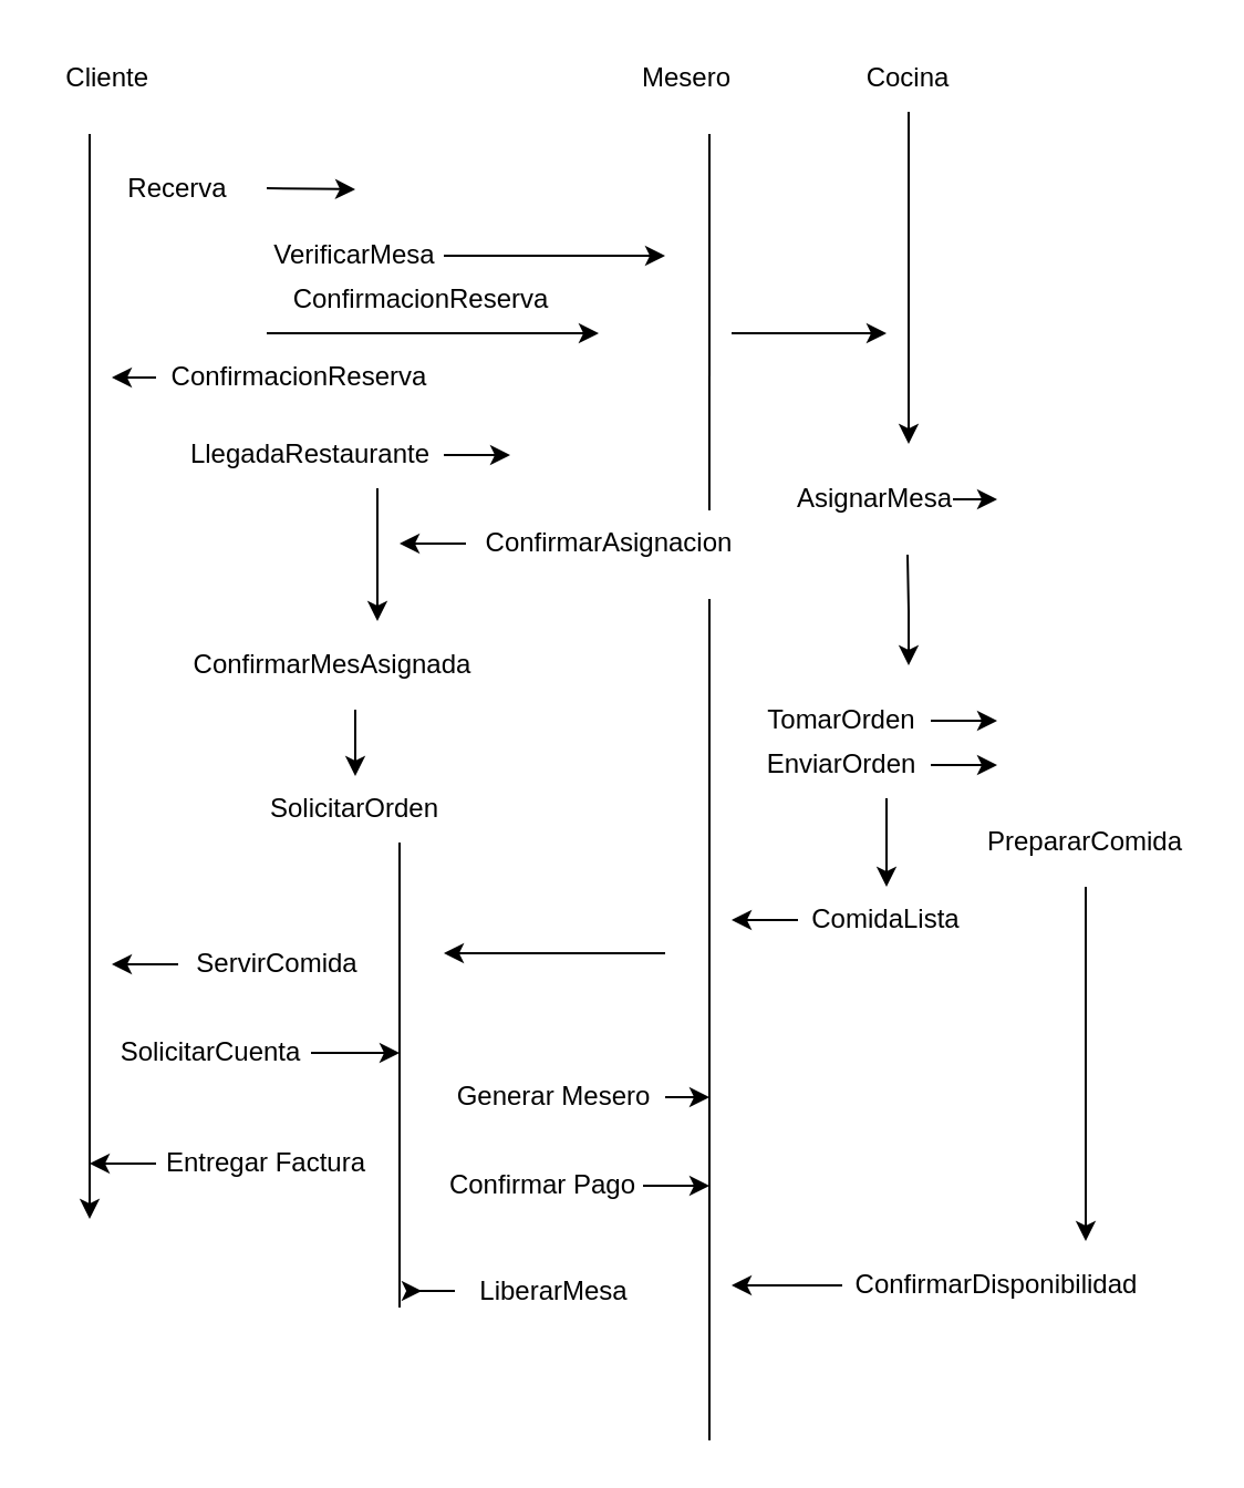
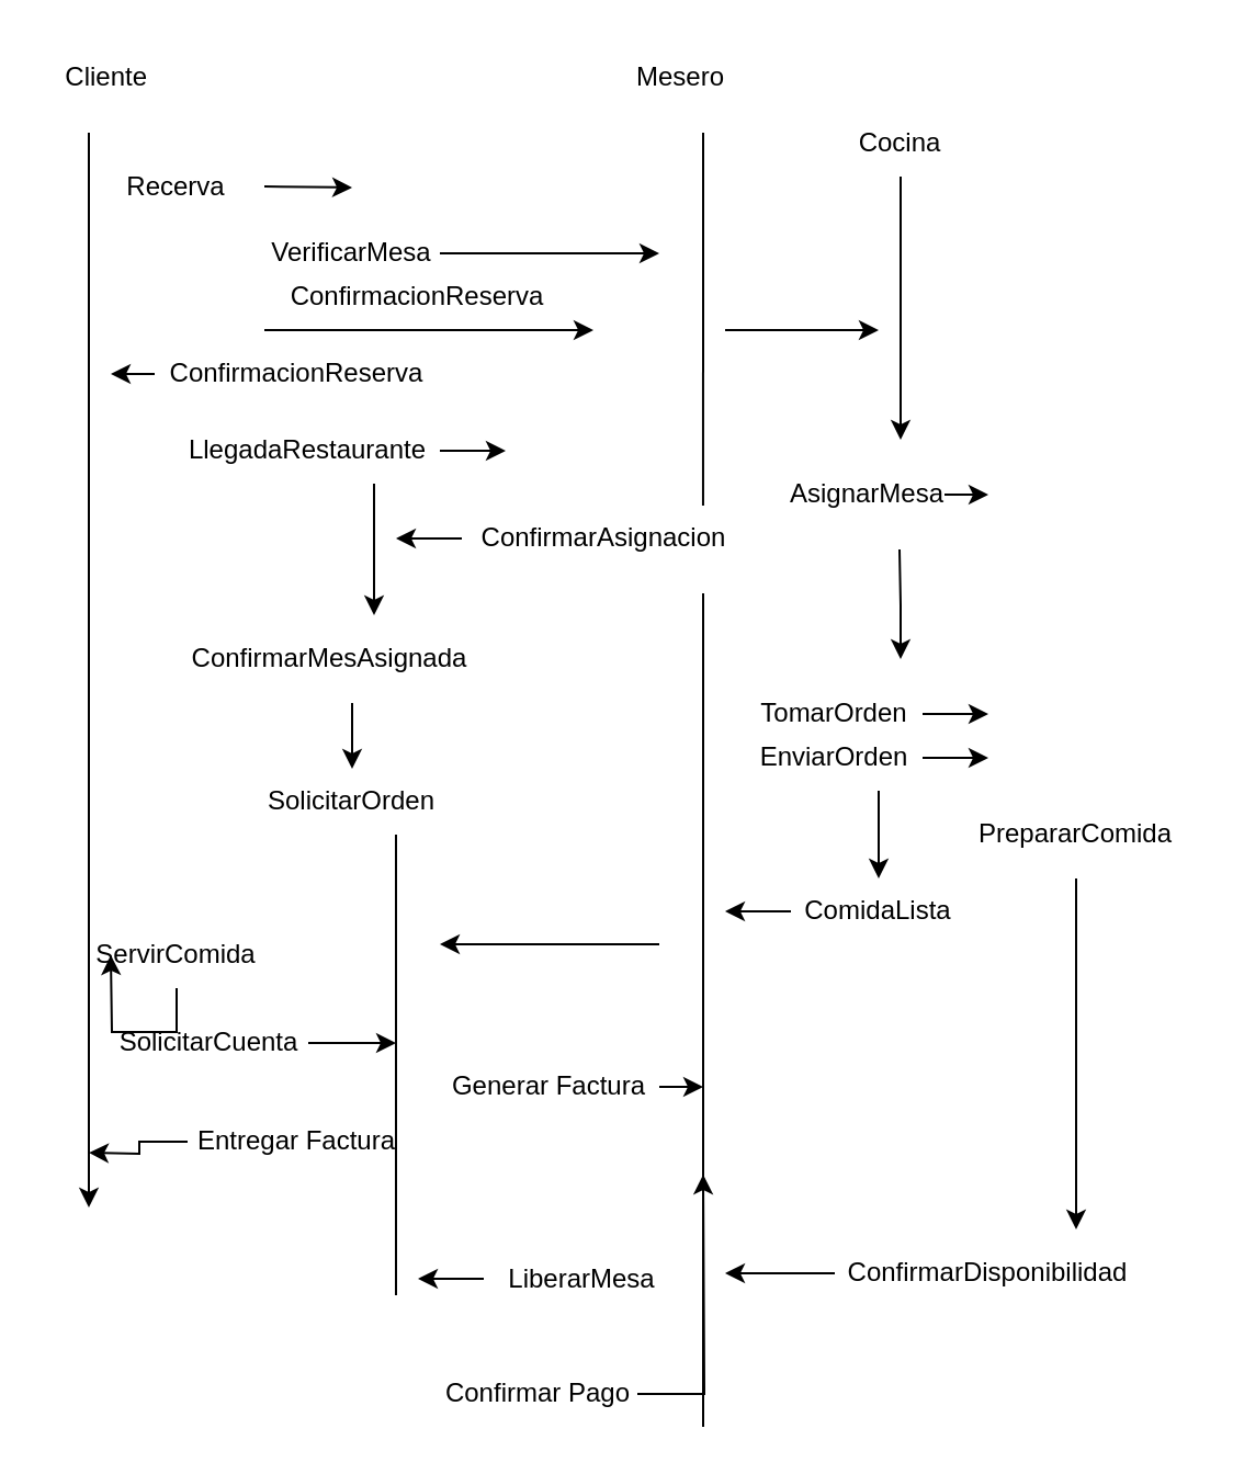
- <mxCell id="21" value="Cocina" style="text;html=1;align=center;verticalAlign=middle;whiteSpace=wrap;rounded=0;" parent="1" vertex="1"><mxGeometry x="380" y="20" width="60" height="30" as="geometry" /></mxCell>
+ <mxCell id="21" value="Cocina" style="text;html=1;align=center;verticalAlign=middle;whiteSpace=wrap;rounded=0;" parent="1" vertex="1"><mxGeometry x="380" y="50" width="60" height="30" as="geometry" /></mxCell>
- <mxCell id="40" value="ServirComida" style="text;html=1;align=center;verticalAlign=middle;whiteSpace=wrap;rounded=0;" parent="1" vertex="1"><mxGeometry x="80" y="420" width="90" height="30" as="geometry" /></mxCell>
+ <mxCell id="40" value="ServirComida" style="text;html=1;align=center;verticalAlign=middle;whiteSpace=wrap;rounded=0;" parent="1" vertex="1"><mxGeometry x="35" y="420" width="90" height="30" as="geometry" /></mxCell>
- <mxCell id="44" value="Generar Mesero" style="text;html=1;align=center;verticalAlign=middle;whiteSpace=wrap;rounded=0;" parent="1" vertex="1"><mxGeometry x="200" y="490" width="100" height="10" as="geometry" /></mxCell>
+ <mxCell id="44" value="Generar Factura" style="text;html=1;align=center;verticalAlign=middle;whiteSpace=wrap;rounded=0;" parent="1" vertex="1"><mxGeometry x="200" y="490" width="100" height="10" as="geometry" /></mxCell>
- <mxCell id="46" value="Entregar Factura" style="text;html=1;align=center;verticalAlign=middle;whiteSpace=wrap;rounded=0;" parent="1" vertex="1"><mxGeometry x="70" y="510" width="100" height="30" as="geometry" /></mxCell>
+ <mxCell id="46" value="Entregar Factura" style="text;html=1;align=center;verticalAlign=middle;whiteSpace=wrap;rounded=0;" parent="1" vertex="1"><mxGeometry x="85" y="505" width="100" height="30" as="geometry" /></mxCell>
- <mxCell id="48" value="Confirmar Pago" style="text;html=1;align=center;verticalAlign=middle;whiteSpace=wrap;rounded=0;" parent="1" vertex="1"><mxGeometry x="200" y="520" width="90" height="30" as="geometry" /></mxCell>
+ <mxCell id="48" value="Confirmar Pago" style="text;html=1;align=center;verticalAlign=middle;whiteSpace=wrap;rounded=0;" parent="1" vertex="1"><mxGeometry x="200" y="620" width="90" height="30" as="geometry" /></mxCell>
- <mxCell id="50" value="LiberarMesa" style="text;html=1;align=center;verticalAlign=middle;whiteSpace=wrap;rounded=0;" parent="1" vertex="1"><mxGeometry x="205" y="565" width="90" height="35" as="geometry" /></mxCell>
+ <mxCell id="50" value="LiberarMesa" style="text;html=1;align=center;verticalAlign=middle;whiteSpace=wrap;rounded=0;" parent="1" vertex="1"><mxGeometry x="220" y="565" width="90" height="35" as="geometry" /></mxCell>
